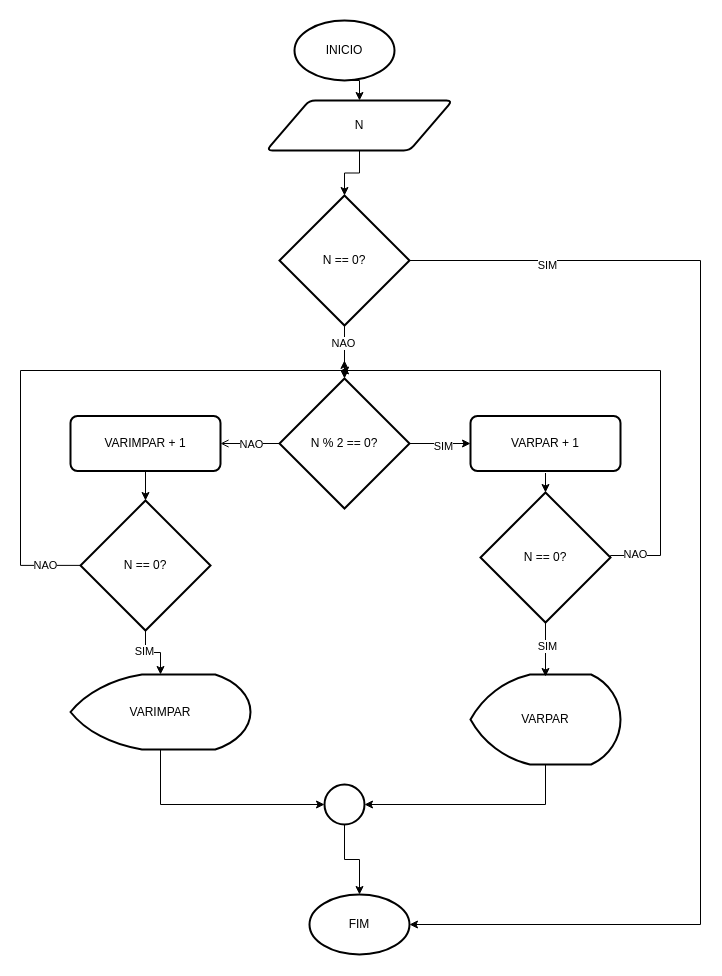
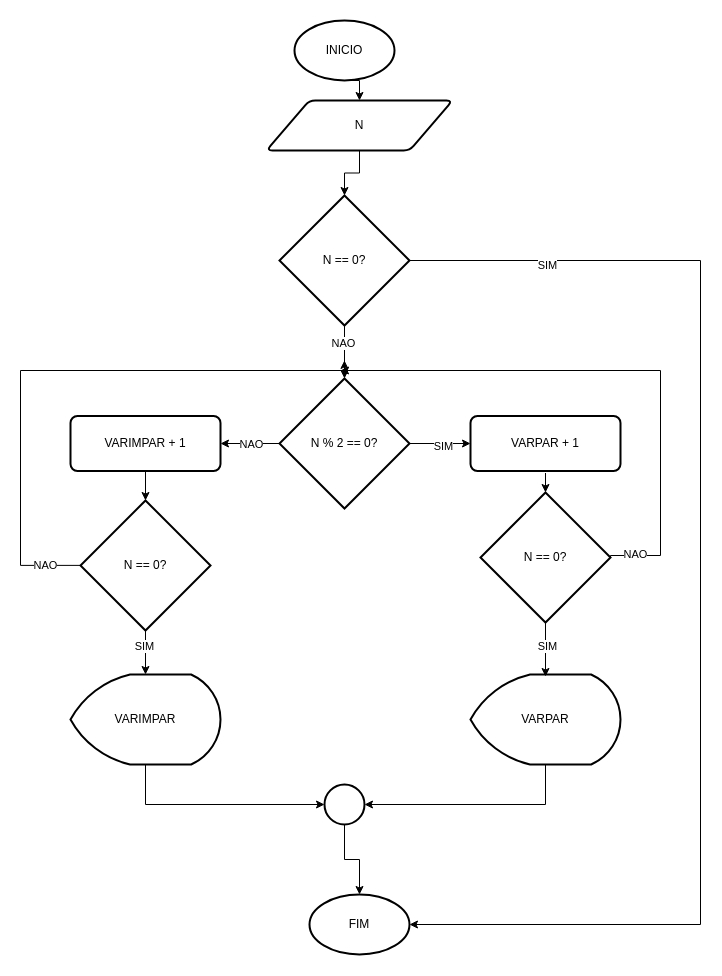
- <mxCell id="8" style="edgeStyle=orthogonalEdgeStyle;rounded=0;orthogonalLoop=1;jettySize=auto;html=1;exitX=0;exitY=0.5;exitDx=0;exitDy=0;exitPerimeter=0;entryX=1;entryY=0.5;entryDx=0;entryDy=0;endArrow=open;" parent="1" source="10" target="12" edge="1"><mxGeometry relative="1" as="geometry" /></mxCell>
+ <mxCell id="8" style="edgeStyle=orthogonalEdgeStyle;rounded=0;orthogonalLoop=1;jettySize=auto;html=1;exitX=0;exitY=0.5;exitDx=0;exitDy=0;exitPerimeter=0;entryX=1;entryY=0.5;entryDx=0;entryDy=0;" parent="1" source="10" target="12" edge="1"><mxGeometry relative="1" as="geometry" /></mxCell>
- <mxCell id="15" value="&lt;font style=&quot;vertical-align: inherit;&quot;&gt;&lt;font style=&quot;vertical-align: inherit;&quot;&gt;VARIMPAR&lt;/font&gt;&lt;/font&gt;" style="strokeWidth=2;html=1;shape=mxgraph.flowchart.display;whiteSpace=wrap;" parent="1" vertex="1"><mxGeometry x="70" y="674" width="180" height="75" as="geometry" /></mxCell>
+ <mxCell id="15" value="&lt;font style=&quot;vertical-align: inherit;&quot;&gt;&lt;font style=&quot;vertical-align: inherit;&quot;&gt;VARIMPAR&lt;/font&gt;&lt;/font&gt;" style="strokeWidth=2;html=1;shape=mxgraph.flowchart.display;whiteSpace=wrap;" parent="1" vertex="1"><mxGeometry x="70" y="674" width="150" height="90" as="geometry" /></mxCell>
